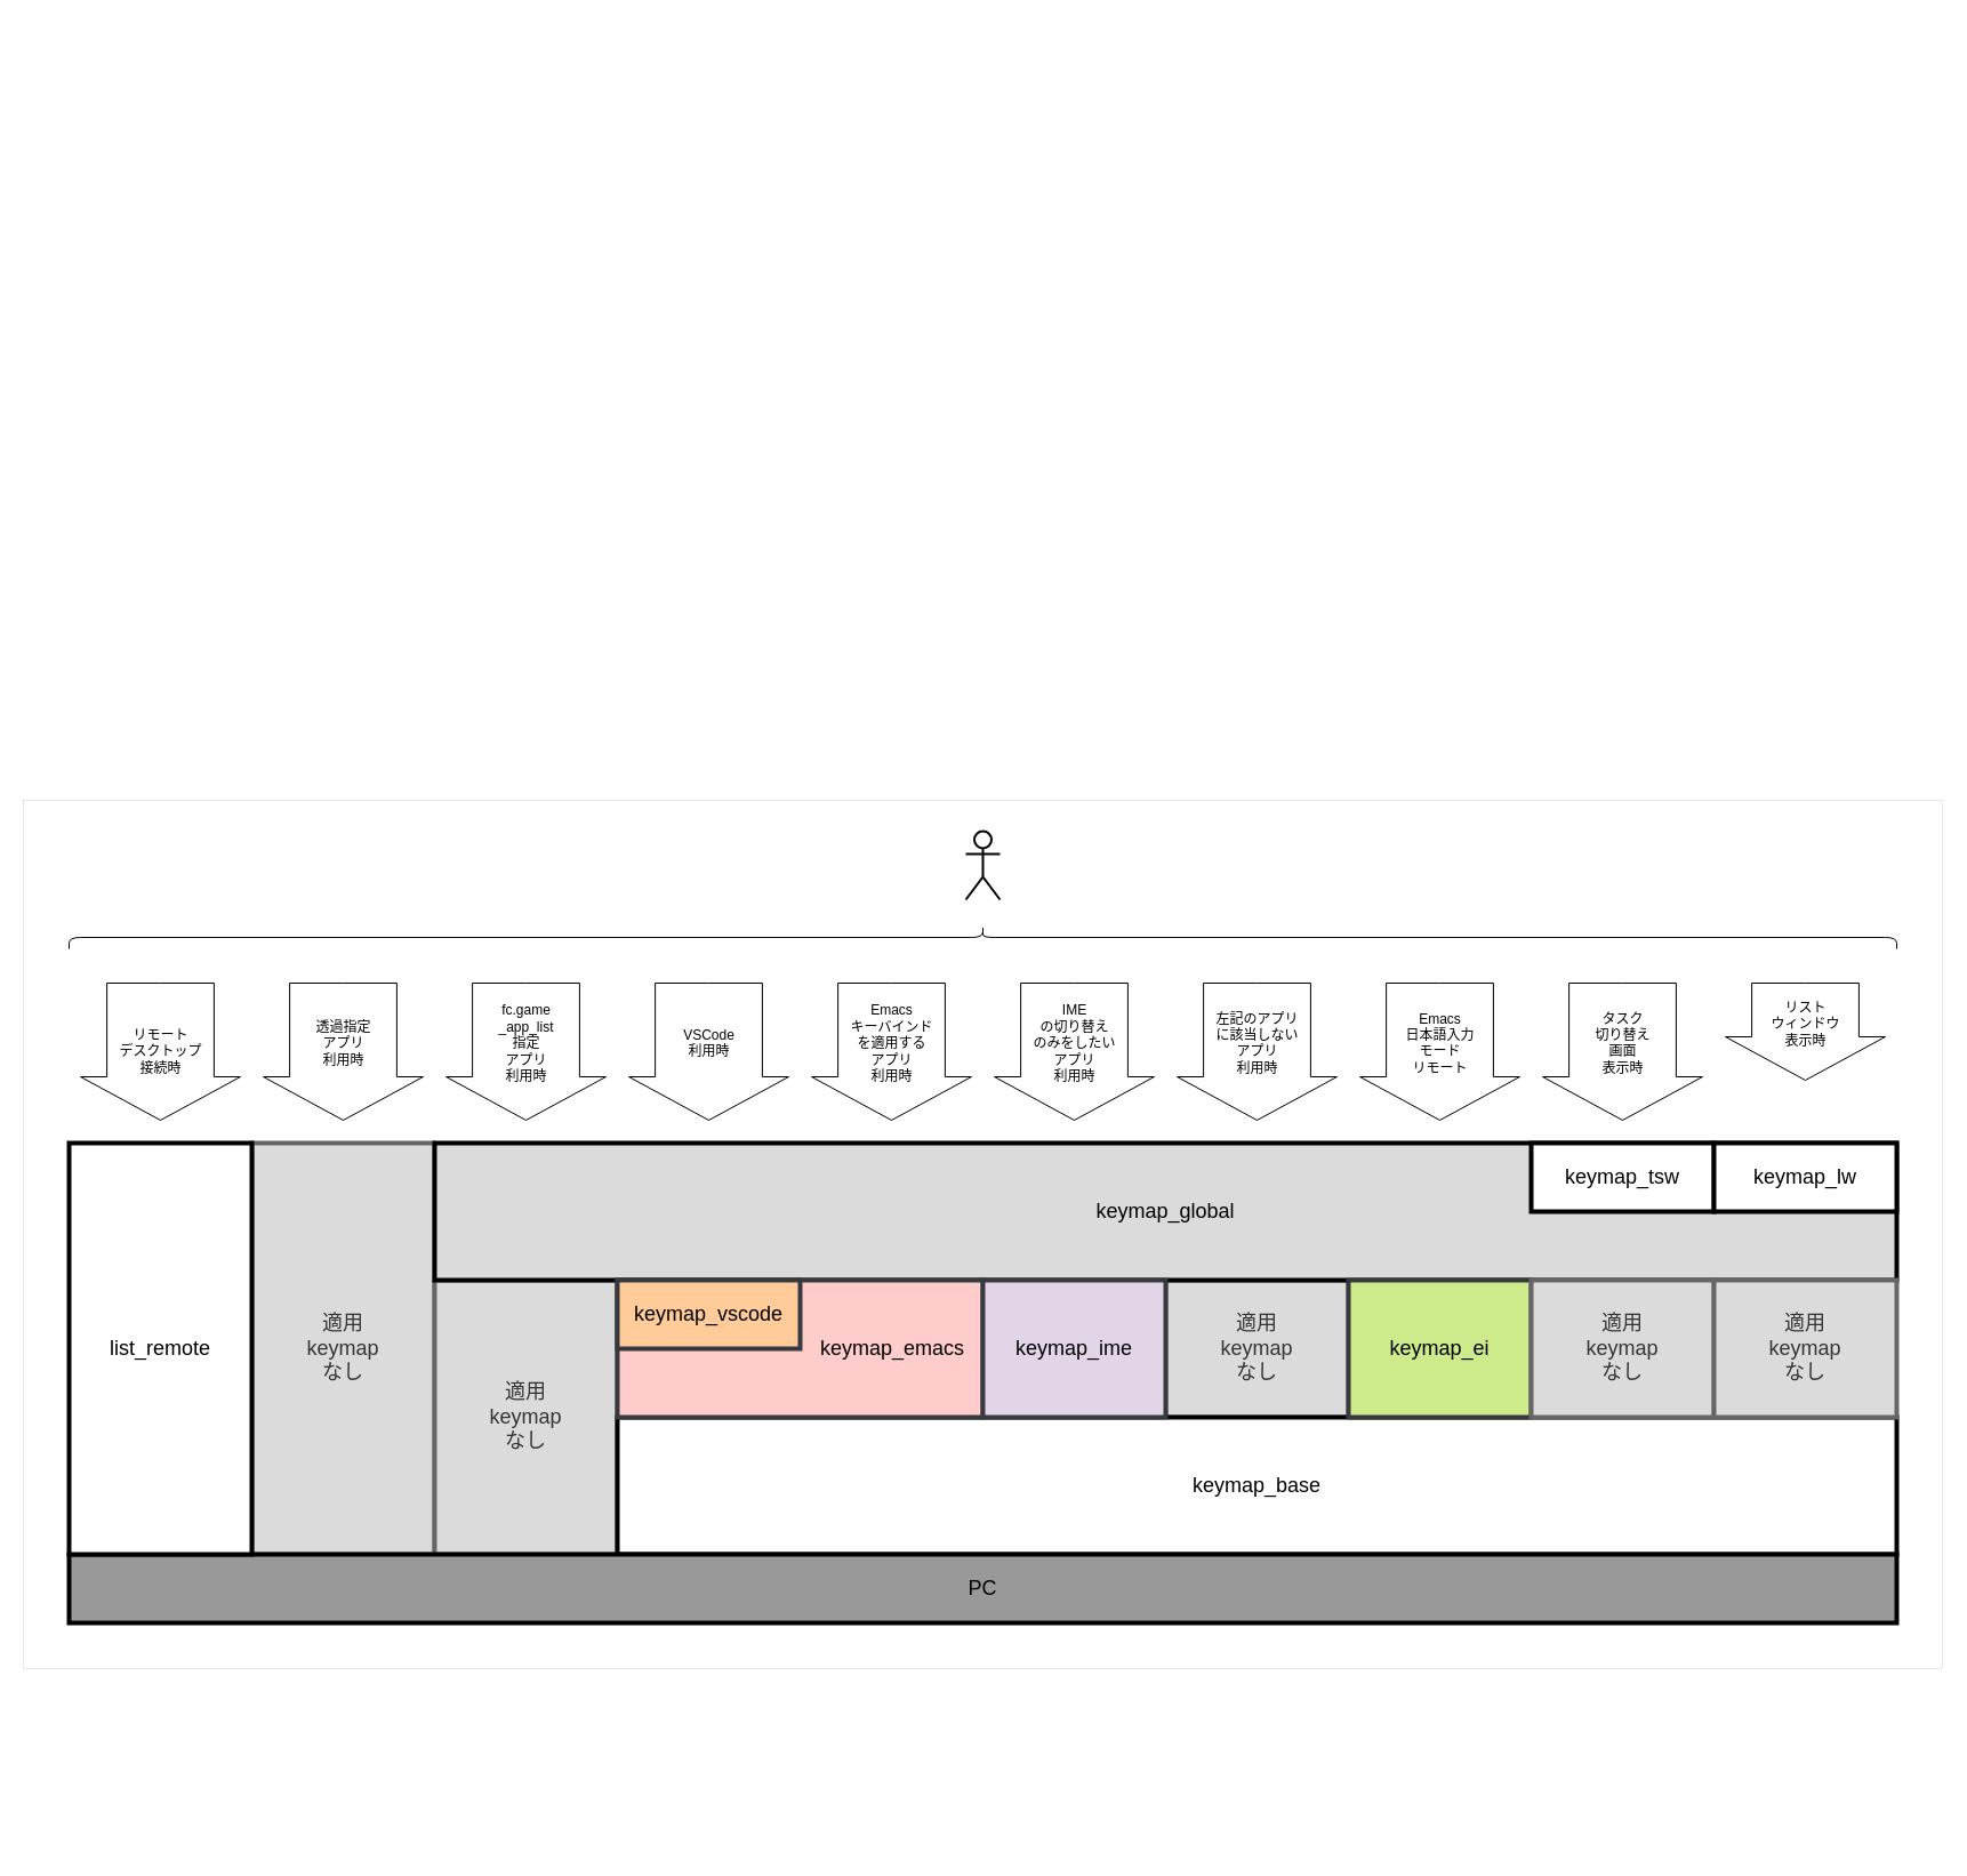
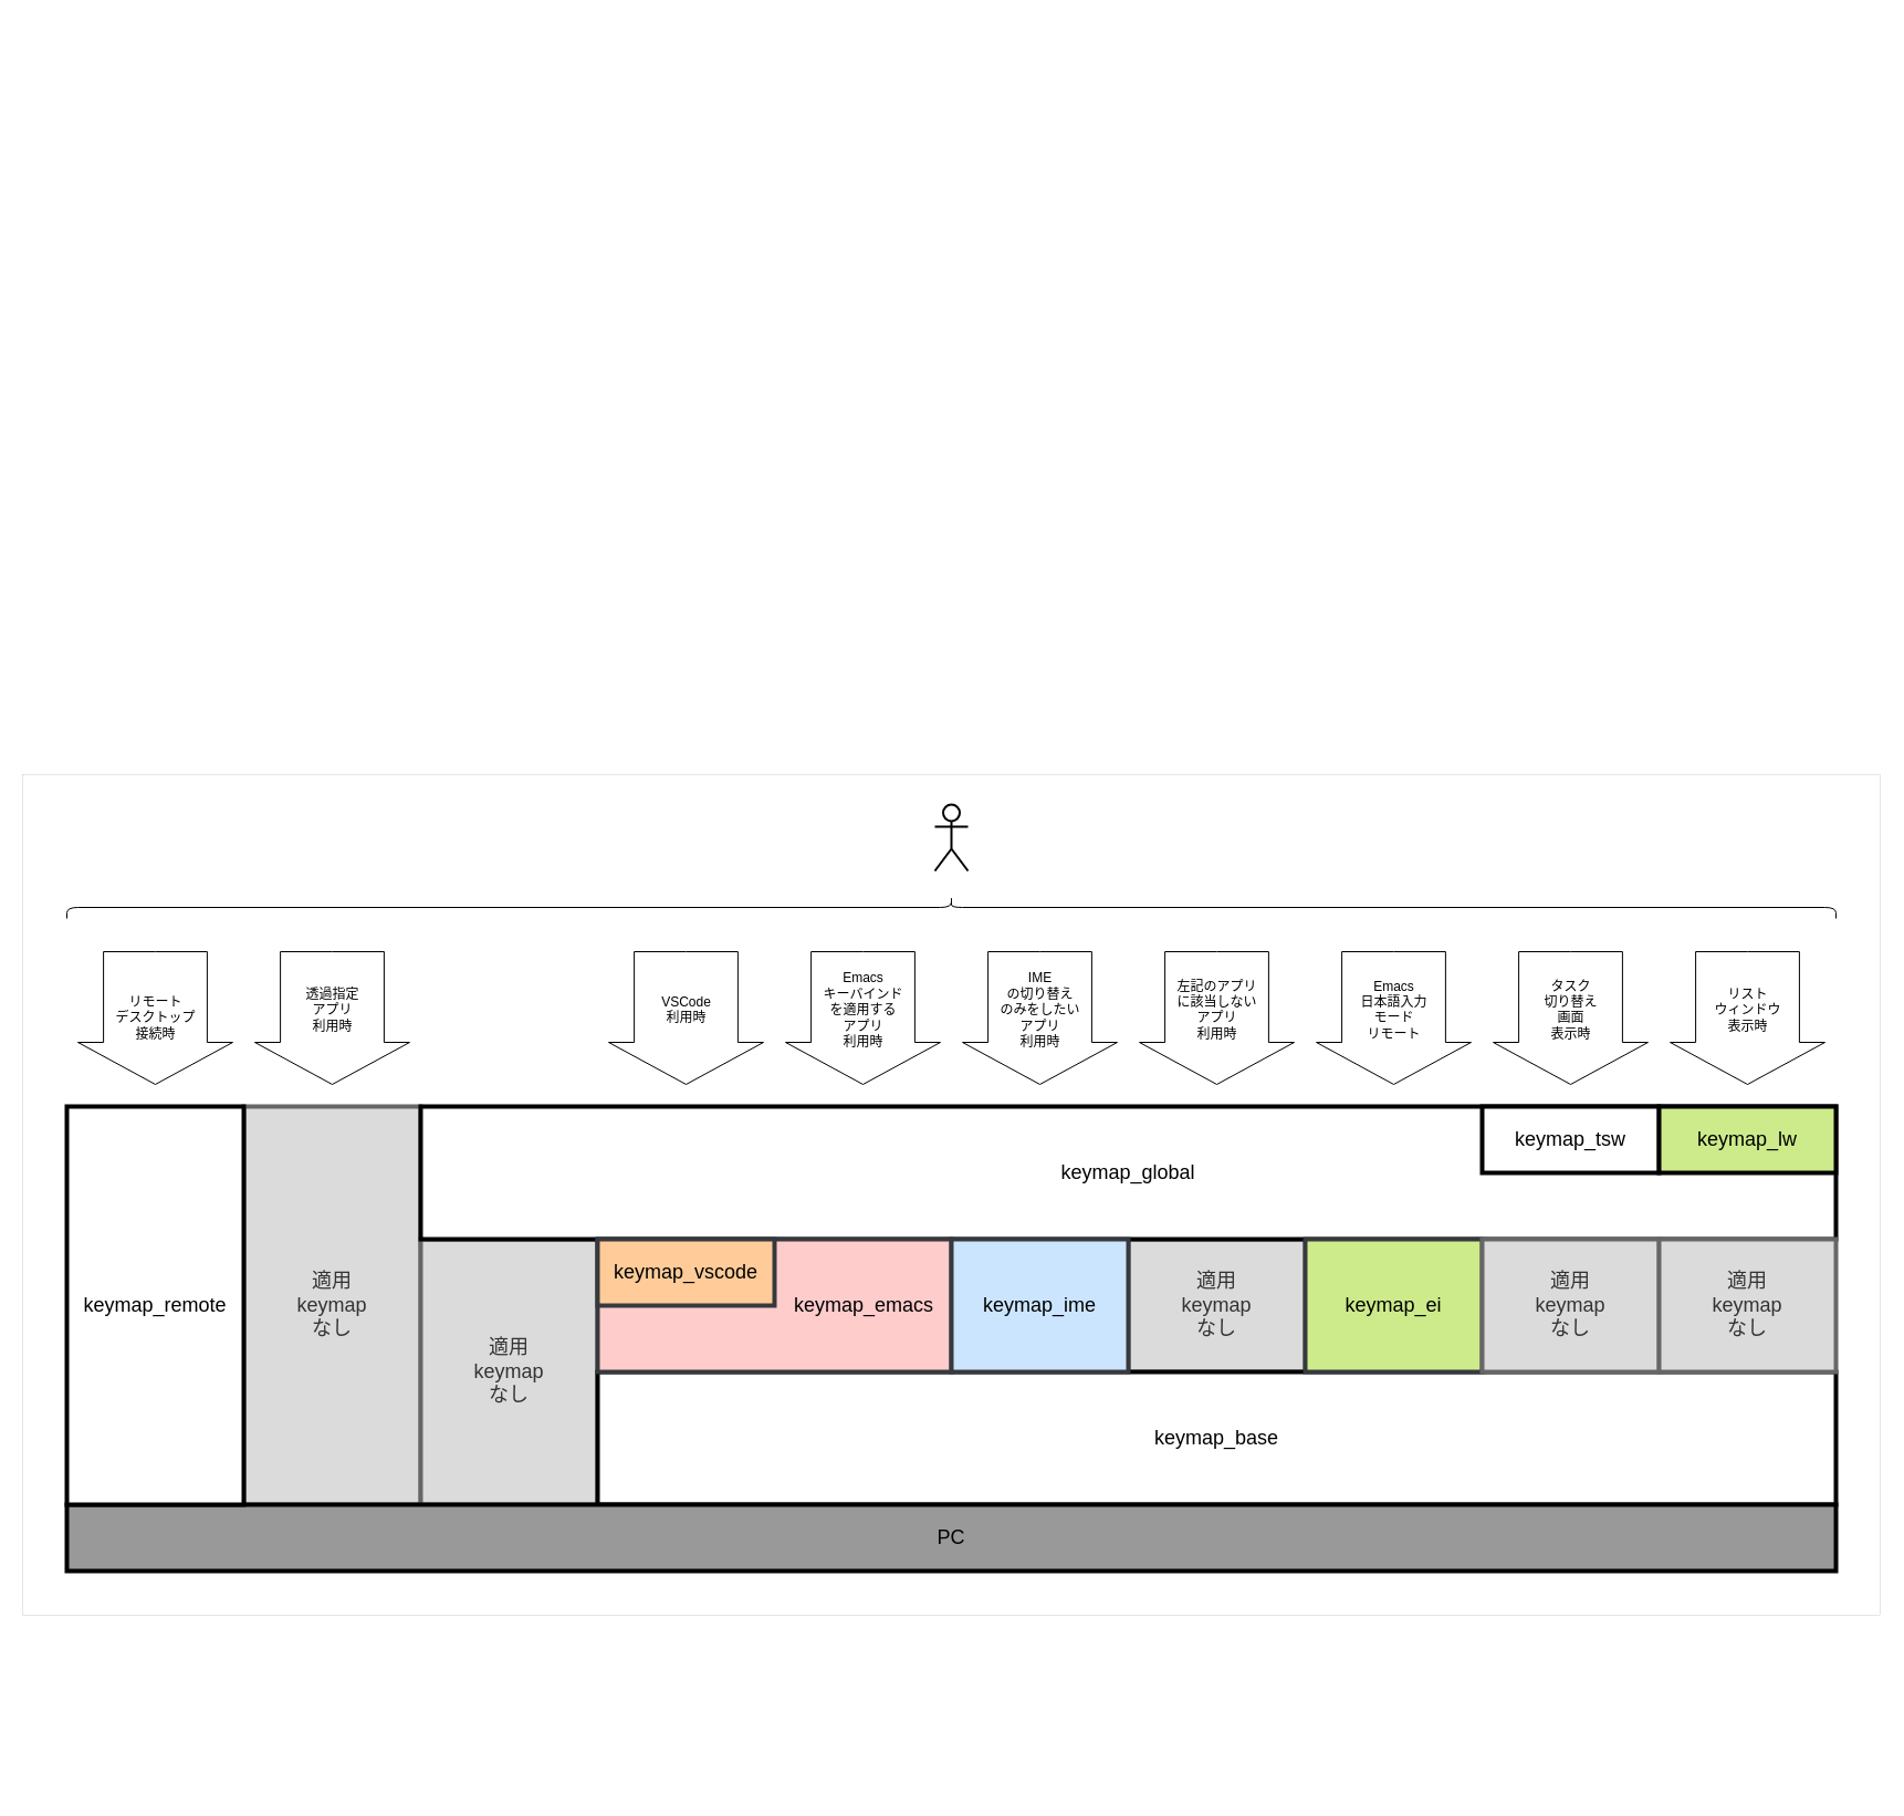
- <mxCell id="14" value="リスト&lt;br&gt;ウィンドウ&lt;br&gt;表示時&lt;br&gt;　" style="html=1;shadow=0;dashed=0;align=center;verticalAlign=middle;shape=mxgraph.arrows2.arrow;dy=0.33;dx=38;direction=south;notch=0;strokeWidth=1;" parent="1" vertex="1"><mxGeometry x="1510" y="860" width="140" height="85" as="geometry" /></mxCell>
+ <mxCell id="14" value="リスト&lt;br&gt;ウィンドウ&lt;br&gt;表示時&lt;br&gt;　" style="html=1;shadow=0;dashed=0;align=center;verticalAlign=middle;shape=mxgraph.arrows2.arrow;dy=0.33;dx=38;direction=south;notch=0;strokeWidth=1;" parent="1" vertex="1"><mxGeometry x="1510" y="860" width="140" height="120" as="geometry" /></mxCell>
- <mxCell id="25" value="fc.game&lt;br&gt;_app_list&lt;br&gt;指定&lt;br&gt;アプリ&lt;br&gt;利用時&lt;br&gt;　" style="html=1;shadow=0;dashed=0;align=center;verticalAlign=middle;shape=mxgraph.arrows2.arrow;dy=0.33;dx=38;direction=south;notch=0;strokeWidth=1;" parent="20" vertex="1"><mxGeometry x="160" width="140" height="120.0" as="geometry" /></mxCell>
- <mxCell id="12" value="&lt;font style=&quot;font-size: 18px;&quot;&gt;keymap_lw&lt;/font&gt;" style="rounded=0;whiteSpace=wrap;html=1;strokeWidth=4;" parent="1" vertex="1"><mxGeometry x="1500" y="1000" width="160" height="60" as="geometry" /></mxCell>
+ <mxCell id="12" value="&lt;font style=&quot;font-size: 18px;&quot;&gt;keymap_lw&lt;/font&gt;" style="rounded=0;whiteSpace=wrap;html=1;strokeWidth=4;fillColor=#cdeb8b;" parent="1" vertex="1"><mxGeometry x="1500" y="1000" width="160" height="60" as="geometry" /></mxCell>
- <mxCell id="6" value="&lt;font style=&quot;font-size: 18px;&quot;&gt;keymap_global&lt;br&gt;&lt;/font&gt;" style="rounded=0;whiteSpace=wrap;html=1;strokeWidth=4;align=center;fillColor=#dbdbdb;" parent="1" vertex="1"><mxGeometry x="380" y="1000" width="1280" height="120" as="geometry" /></mxCell>
+ <mxCell id="6" value="&lt;font style=&quot;font-size: 18px;&quot;&gt;keymap_global&lt;br&gt;&lt;/font&gt;" style="rounded=0;whiteSpace=wrap;html=1;strokeWidth=4;align=center;" parent="1" vertex="1"><mxGeometry x="380" y="1000" width="1280" height="120" as="geometry" /></mxCell>
- <mxCell id="28" value="list_remote" style="rounded=0;whiteSpace=wrap;html=1;strokeWidth=4;fontSize=18;" parent="1" vertex="1"><mxGeometry x="60" y="1000" width="160" height="360" as="geometry" /></mxCell>
+ <mxCell id="28" value="keymap_remote" style="rounded=0;whiteSpace=wrap;html=1;strokeWidth=4;fontSize=18;" parent="1" vertex="1"><mxGeometry x="60" y="1000" width="160" height="360" as="geometry" /></mxCell>
- <mxCell id="9" value="&lt;font style=&quot;font-size: 18px;&quot;&gt;keymap_ime&lt;/font&gt;" style="rounded=0;whiteSpace=wrap;html=1;strokeWidth=4;fillColor=#e1d5e7;strokeColor=#36393d;" parent="1" vertex="1"><mxGeometry x="860" y="1120" width="160" height="120" as="geometry" /></mxCell>
+ <mxCell id="9" value="&lt;font style=&quot;font-size: 18px;&quot;&gt;keymap_ime&lt;/font&gt;" style="rounded=0;whiteSpace=wrap;html=1;strokeWidth=4;fillColor=#cce5ff;strokeColor=#36393d;" parent="1" vertex="1"><mxGeometry x="860" y="1120" width="160" height="120" as="geometry" /></mxCell>
